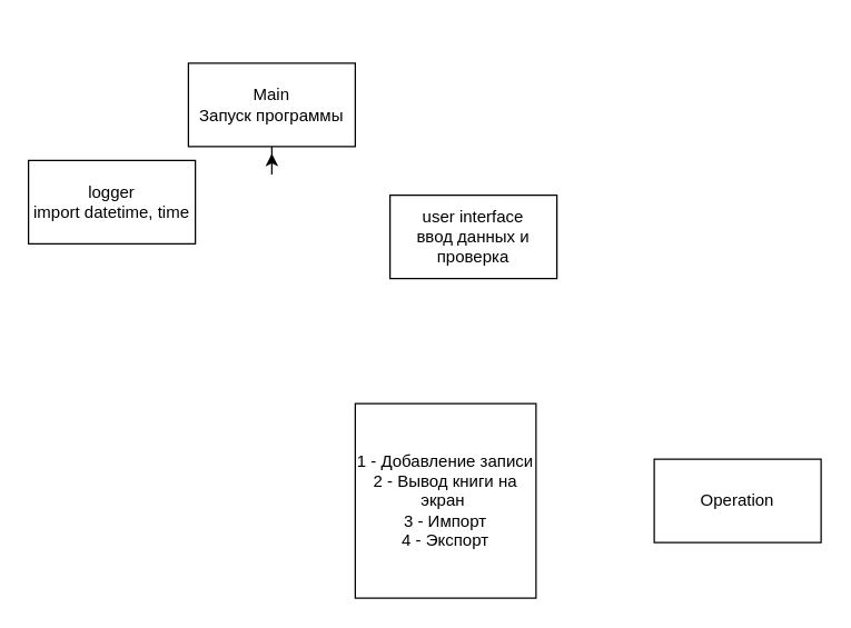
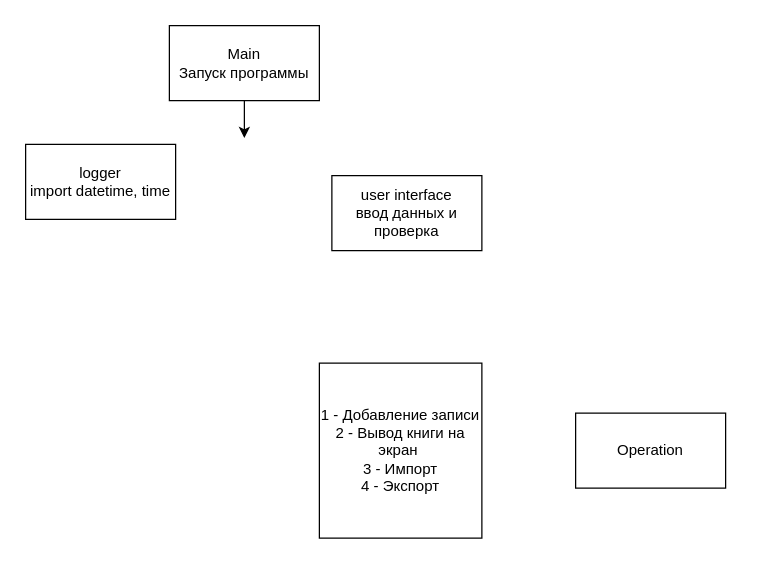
- <mxCell id="3" value="Main&lt;br&gt;Запуск программы" style="rounded=0;whiteSpace=wrap;html=1;" parent="1" vertex="1"><mxGeometry x="135" y="45" width="120" height="60" as="geometry" /></mxCell>
+ <mxCell id="3" value="Main&lt;br&gt;Запуск программы" style="rounded=0;whiteSpace=wrap;html=1;" parent="1" vertex="1"><mxGeometry x="135" y="20" width="120" height="60" as="geometry" /></mxCell>
- <mxCell id="5" value="user interface&lt;br&gt;ввод данных и проверка&lt;br&gt;" style="rounded=0;whiteSpace=wrap;html=1;" parent="1" vertex="1"><mxGeometry x="280" y="140" width="120" height="60" as="geometry" /></mxCell>
+ <mxCell id="5" value="user interface&lt;br&gt;ввод данных и проверка&lt;br&gt;" style="rounded=0;whiteSpace=wrap;html=1;" parent="1" vertex="1"><mxGeometry x="265" y="140" width="120" height="60" as="geometry" /></mxCell>
- <mxCell id="7" value="Operation" style="rounded=0;whiteSpace=wrap;html=1;" parent="1" vertex="1"><mxGeometry x="470" y="330" width="120" height="60" as="geometry" /></mxCell>
+ <mxCell id="7" value="Operation" style="rounded=0;whiteSpace=wrap;html=1;" parent="1" vertex="1"><mxGeometry x="460" y="330" width="120" height="60" as="geometry" /></mxCell>
